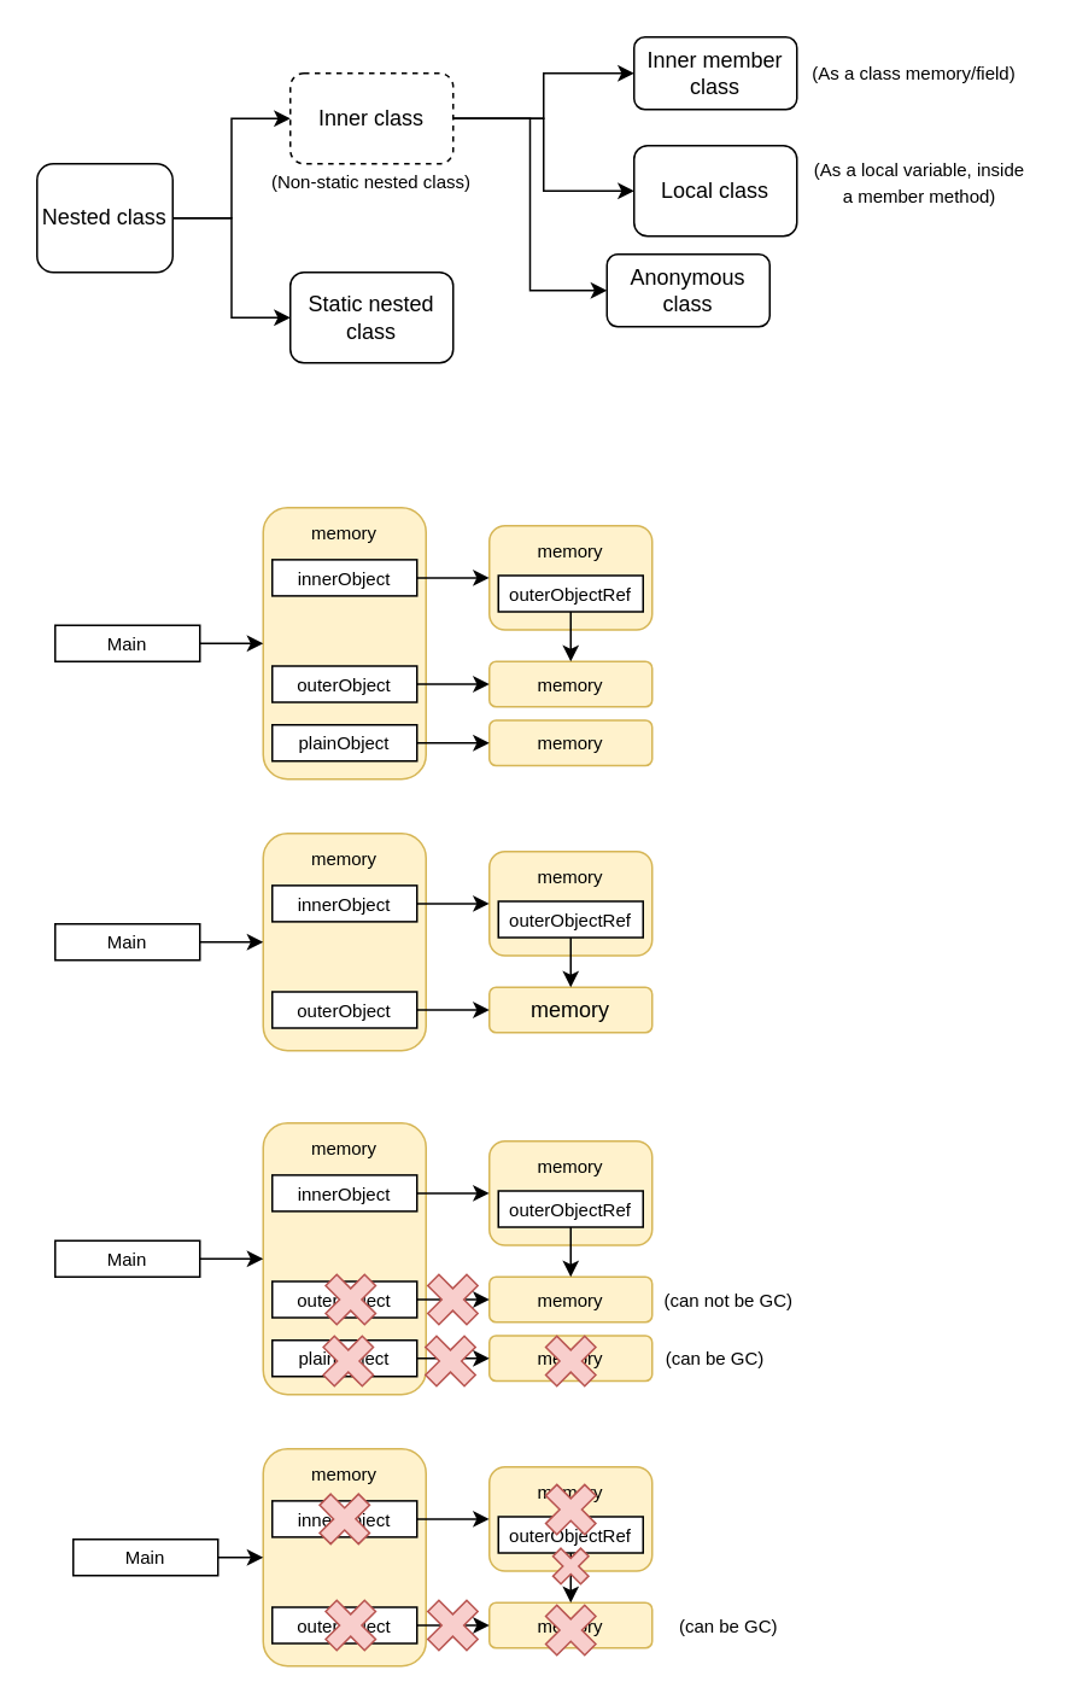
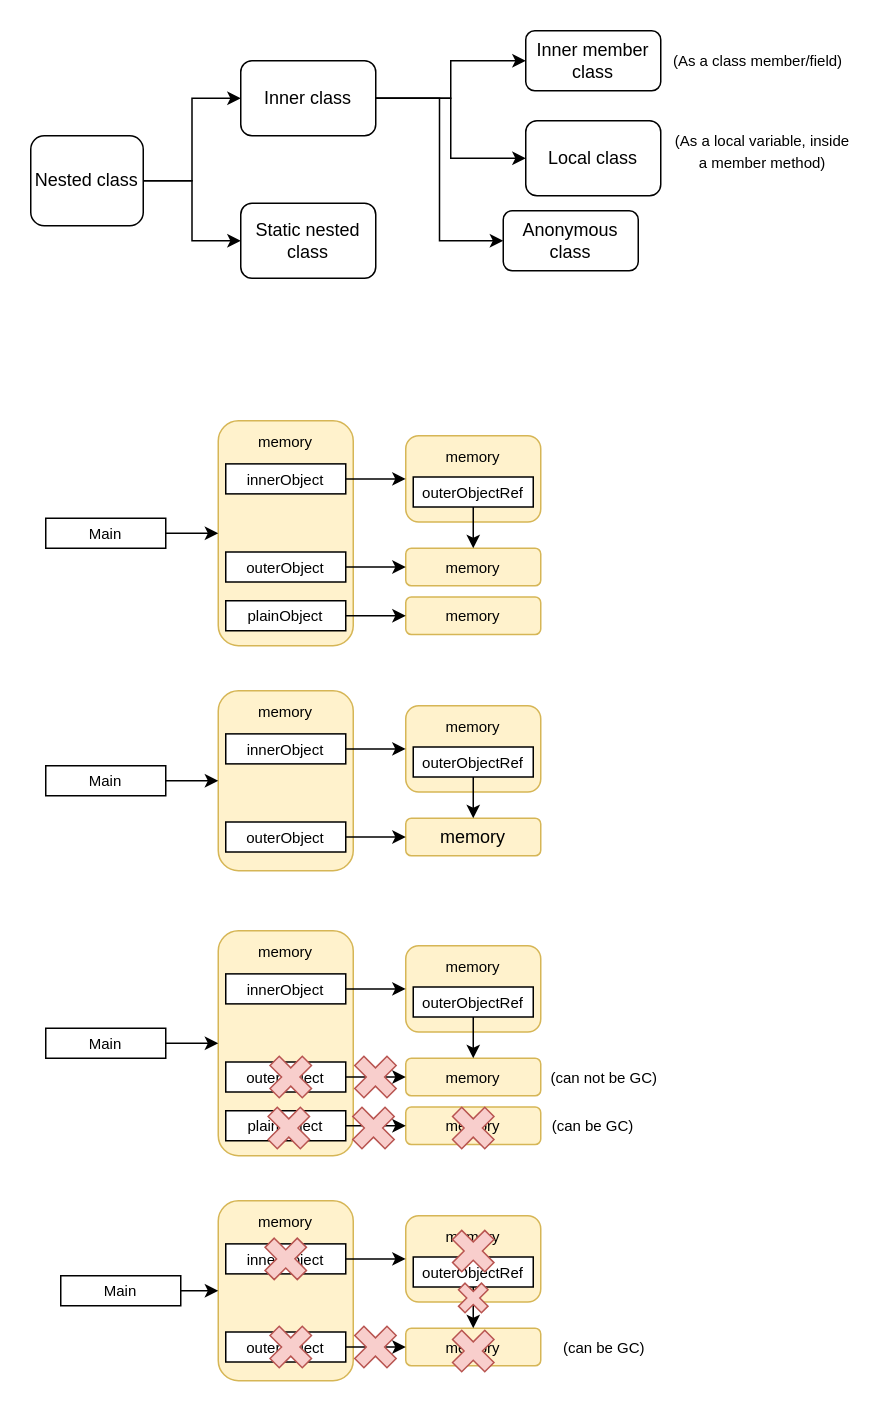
- <mxCell id="80" value="&lt;font style=&quot;font-size: 10px;&quot;&gt;(As a class memory/field)&lt;/font&gt;" style="text;html=1;strokeColor=none;fillColor=none;align=center;verticalAlign=middle;whiteSpace=wrap;rounded=0;" vertex="1" parent="1"><mxGeometry x="440" y="30" width="130" height="20" as="geometry" /></mxCell>
+ <mxCell id="80" value="&lt;font style=&quot;font-size: 10px;&quot;&gt;(As a class member/field)&lt;/font&gt;" style="text;html=1;strokeColor=none;fillColor=none;align=center;verticalAlign=middle;whiteSpace=wrap;rounded=0;" vertex="1" parent="1"><mxGeometry x="440" y="30" width="130" height="20" as="geometry" /></mxCell>
- <mxCell id="4" value="Inner class" style="rounded=1;whiteSpace=wrap;html=1;dashed=1;" parent="1" vertex="1"><mxGeometry x="160" y="40" width="90" height="50" as="geometry" /></mxCell>
+ <mxCell id="4" value="Inner class" style="rounded=1;whiteSpace=wrap;html=1;" parent="1" vertex="1"><mxGeometry x="160" y="40" width="90" height="50" as="geometry" /></mxCell>
- <mxCell id="12" value="&lt;font style=&quot;font-size: 10px;&quot;&gt;(Non-static nested class)&lt;/font&gt;" style="text;html=1;strokeColor=none;fillColor=none;align=center;verticalAlign=middle;whiteSpace=wrap;rounded=0;" parent="1" vertex="1"><mxGeometry x="145" y="90" width="120" height="20" as="geometry" /></mxCell>
- <mxCell id="10" value="Static nested class" style="rounded=1;whiteSpace=wrap;html=1;" parent="1" vertex="1"><mxGeometry x="160" y="150" width="90" height="50" as="geometry" /></mxCell>
+ <mxCell id="10" value="Static nested class" style="rounded=1;whiteSpace=wrap;html=1;" parent="1" vertex="1"><mxGeometry x="160" y="135" width="90" height="50" as="geometry" /></mxCell>
